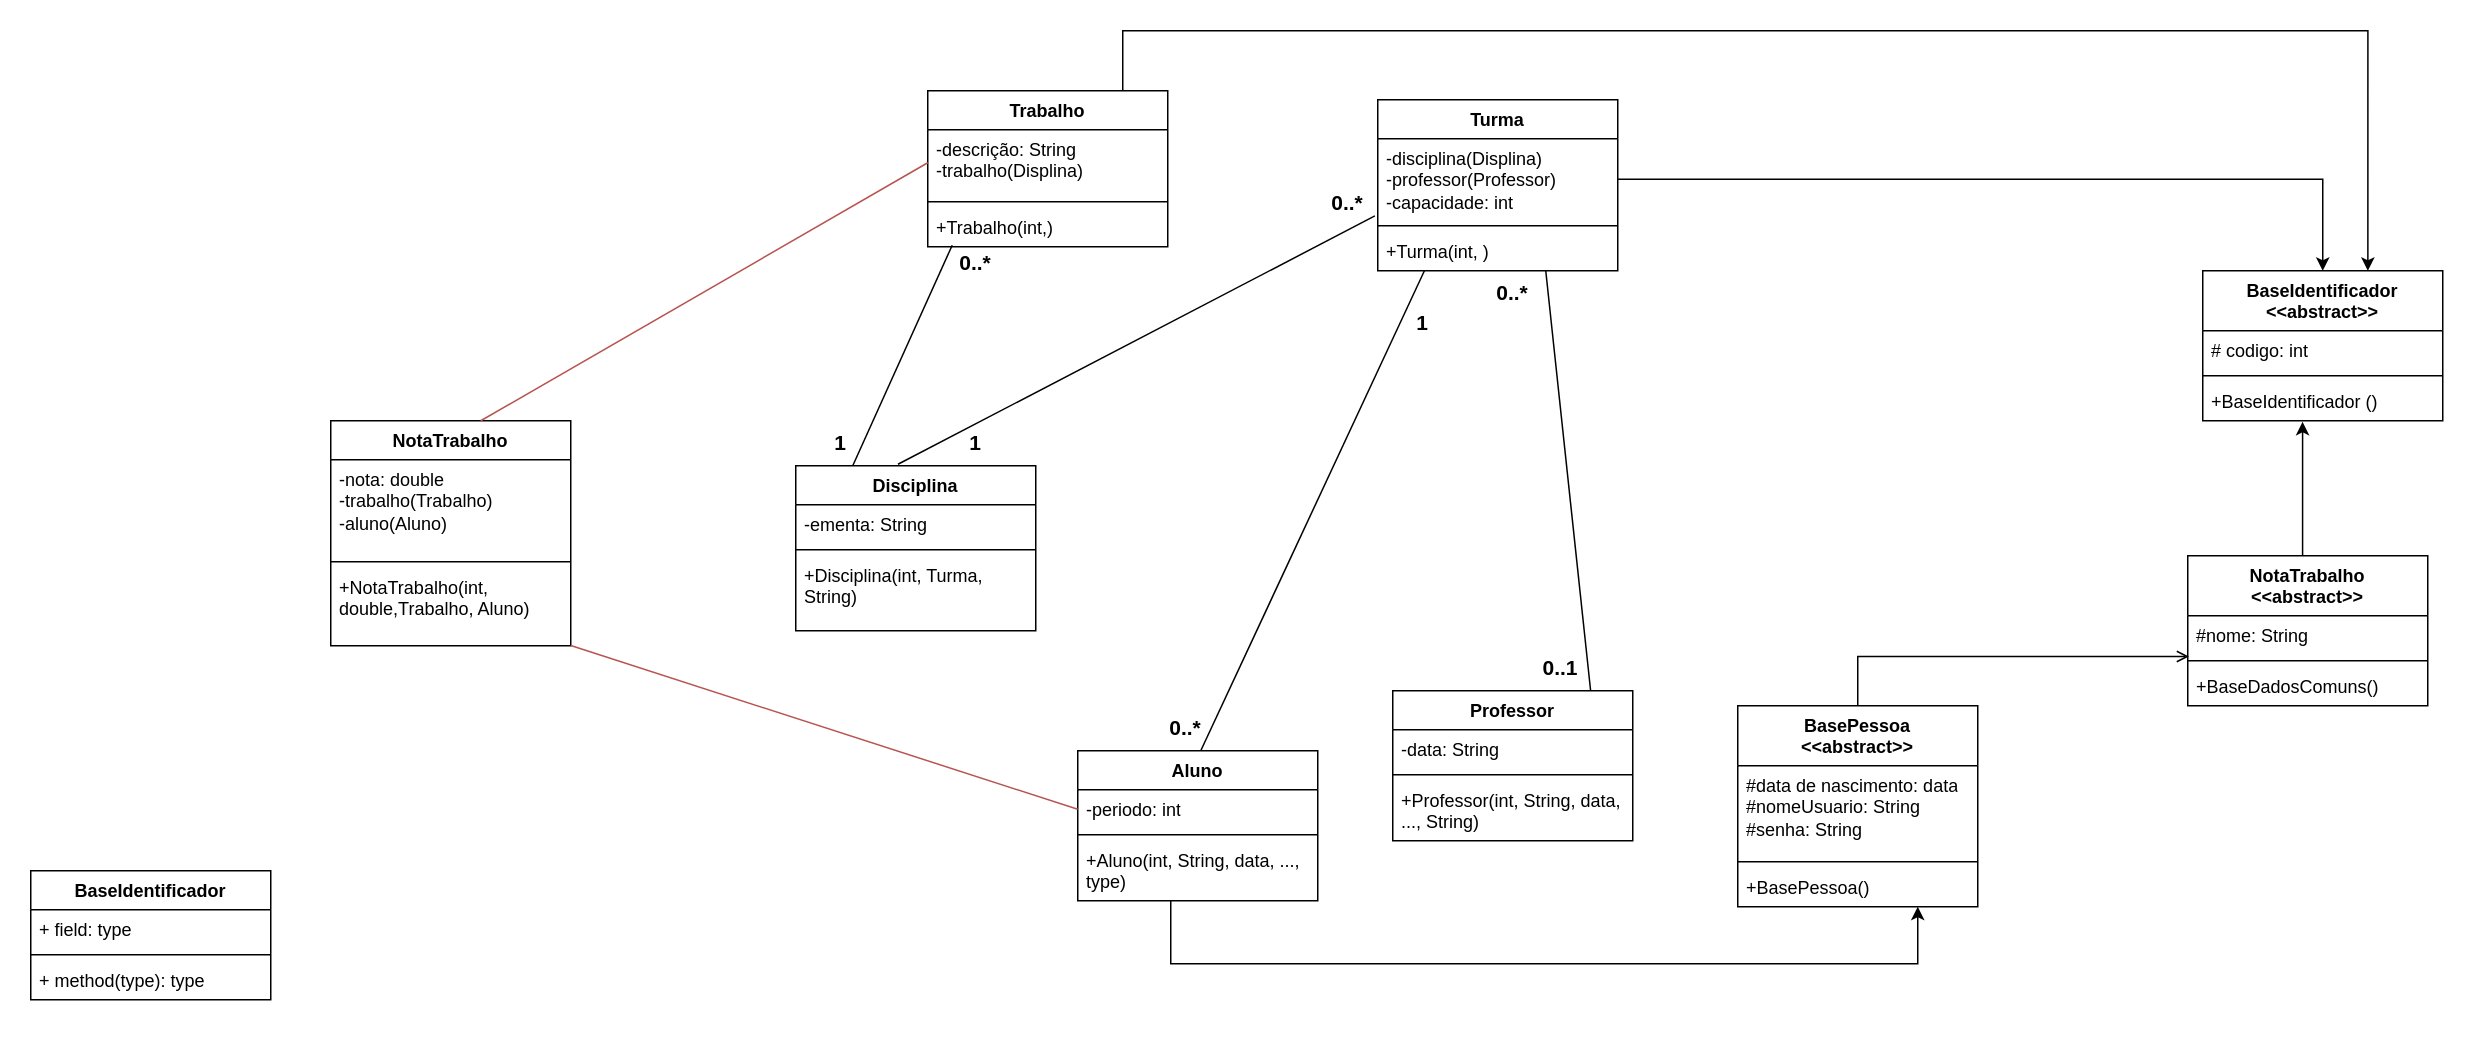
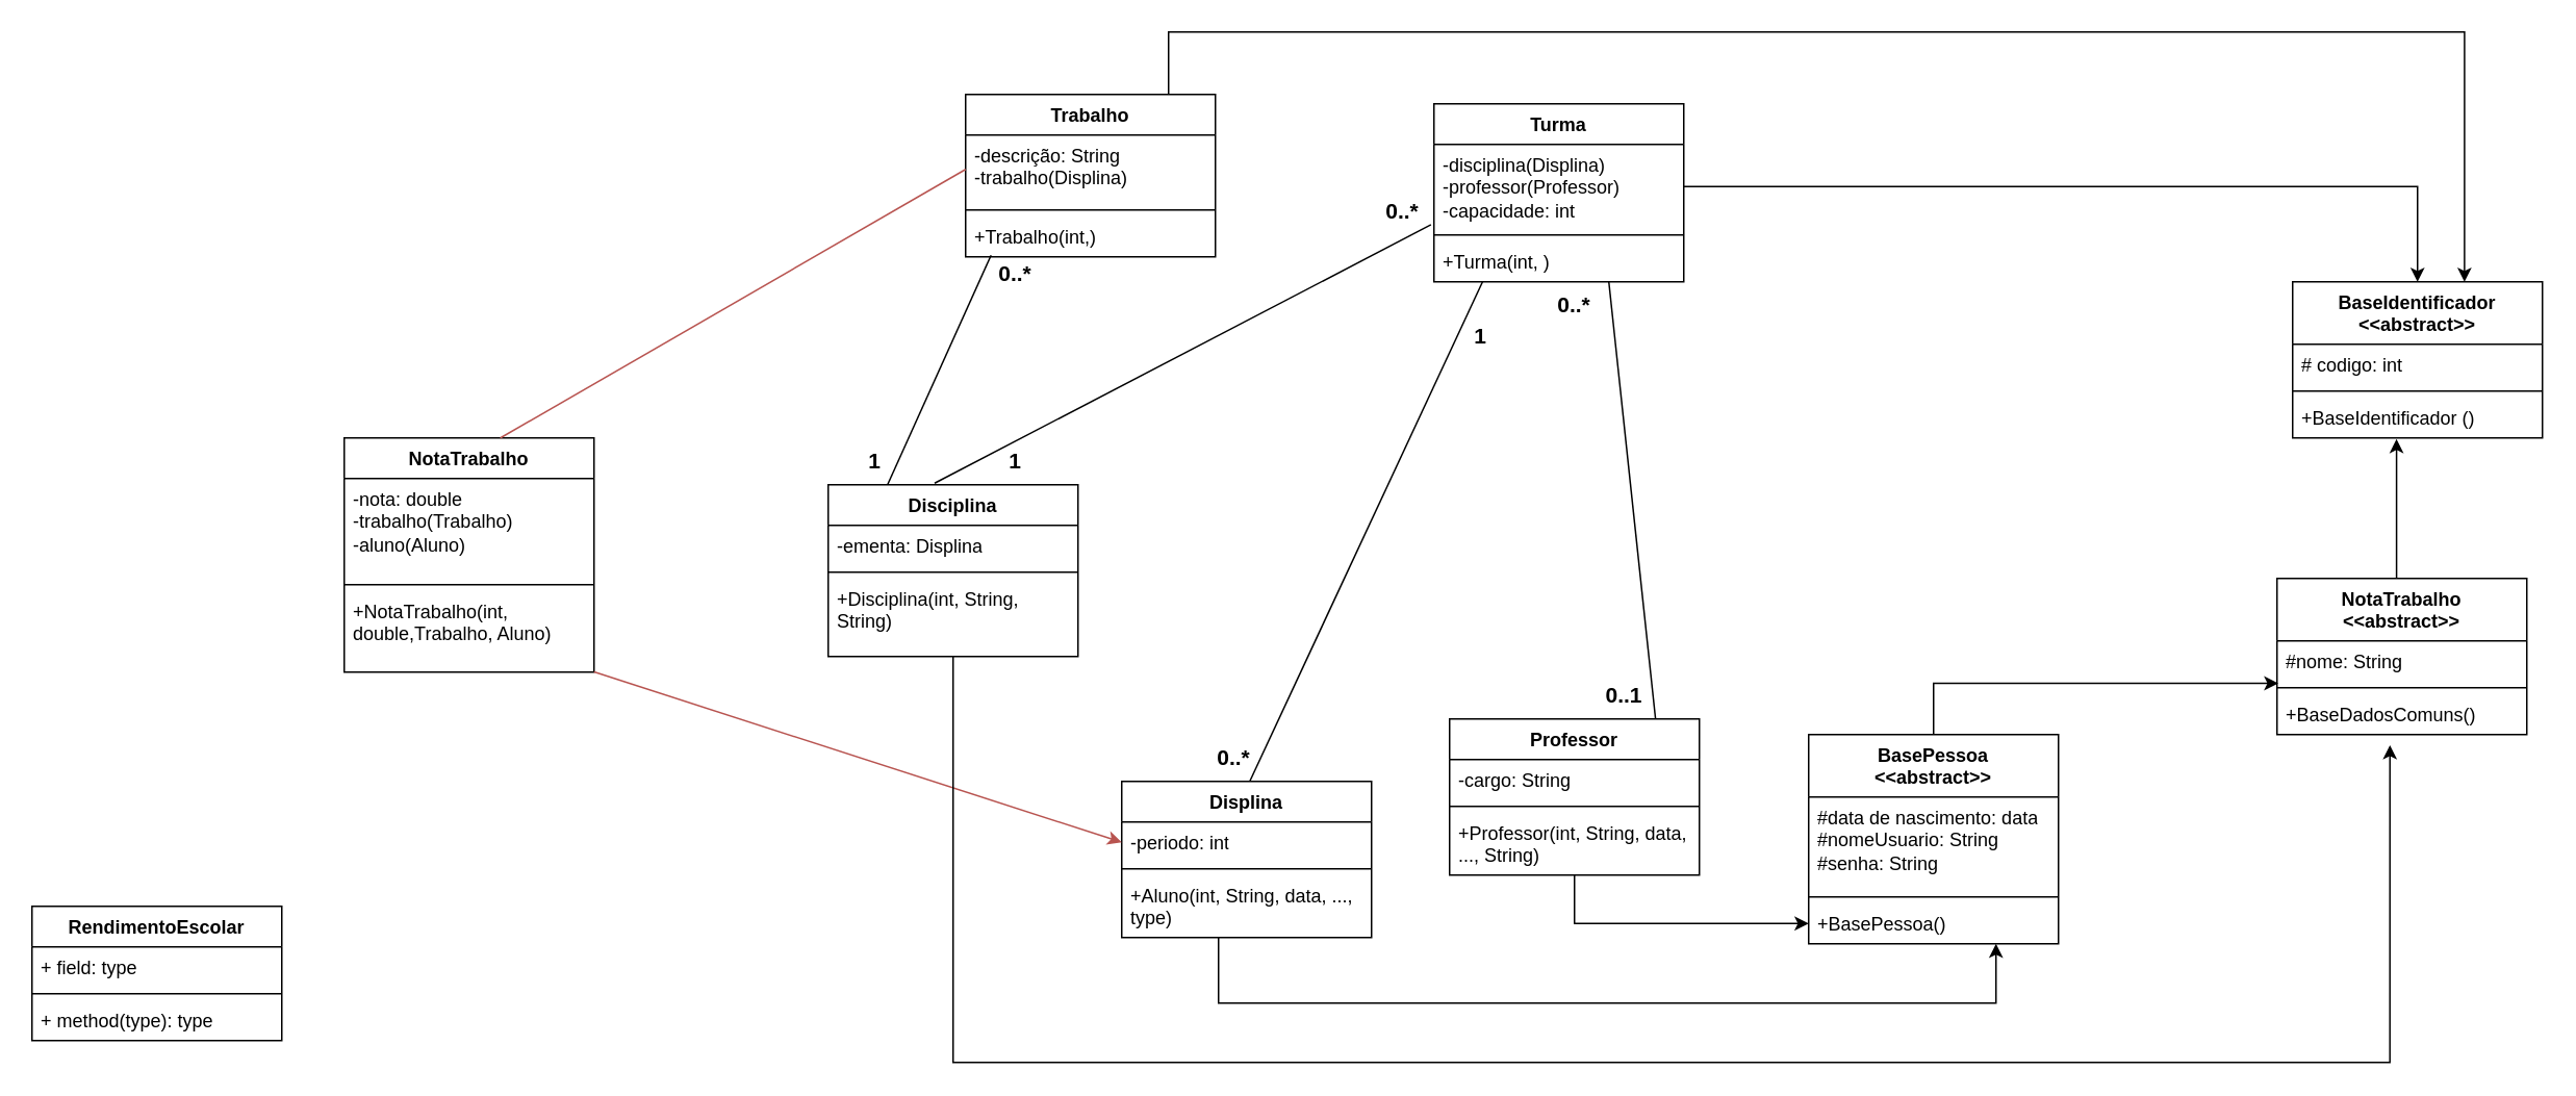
- <mxCell id="21" value="-ementa: String" style="text;strokeColor=none;fillColor=none;align=left;verticalAlign=top;spacingLeft=4;spacingRight=4;overflow=hidden;rotatable=0;points=[[0,0.5],[1,0.5]];portConstraint=eastwest;whiteSpace=wrap;html=1;" vertex="1" parent="20"><mxGeometry y="26" width="160" height="26" as="geometry" /></mxCell>
+ <mxCell id="21" value="-ementa: Displina" style="text;strokeColor=none;fillColor=none;align=left;verticalAlign=top;spacingLeft=4;spacingRight=4;overflow=hidden;rotatable=0;points=[[0,0.5],[1,0.5]];portConstraint=eastwest;whiteSpace=wrap;html=1;" vertex="1" parent="20"><mxGeometry y="26" width="160" height="26" as="geometry" /></mxCell>
- <mxCell id="23" value="+Disciplina(int, Turma, String)" style="text;strokeColor=none;fillColor=none;align=left;verticalAlign=top;spacingLeft=4;spacingRight=4;overflow=hidden;rotatable=0;points=[[0,0.5],[1,0.5]];portConstraint=eastwest;whiteSpace=wrap;html=1;" vertex="1" parent="20"><mxGeometry y="60" width="160" height="50" as="geometry" /></mxCell>
+ <mxCell id="23" value="+Disciplina(int, String, String)" style="text;strokeColor=none;fillColor=none;align=left;verticalAlign=top;spacingLeft=4;spacingRight=4;overflow=hidden;rotatable=0;points=[[0,0.5],[1,0.5]];portConstraint=eastwest;whiteSpace=wrap;html=1;" vertex="1" parent="20"><mxGeometry y="60" width="160" height="50" as="geometry" /></mxCell>
- <mxCell id="37" style="edgeStyle=orthogonalEdgeStyle;rounded=0;orthogonalLoop=1;jettySize=auto;html=1;entryX=0.005;entryY=1.045;entryDx=0;entryDy=0;entryPerimeter=0;endArrow=open;" edge="1" parent="1" source="6" target="25"><mxGeometry relative="1" as="geometry" /></mxCell>
+ <mxCell id="37" style="edgeStyle=orthogonalEdgeStyle;rounded=0;orthogonalLoop=1;jettySize=auto;html=1;entryX=0.005;entryY=1.045;entryDx=0;entryDy=0;entryPerimeter=0;" edge="1" parent="1" source="6" target="25"><mxGeometry relative="1" as="geometry" /></mxCell>
- <mxCell id="17" value="-data: String" style="text;strokeColor=none;fillColor=none;align=left;verticalAlign=top;spacingLeft=4;spacingRight=4;overflow=hidden;rotatable=0;points=[[0,0.5],[1,0.5]];portConstraint=eastwest;whiteSpace=wrap;html=1;" vertex="1" parent="16"><mxGeometry y="26" width="160" height="26" as="geometry" /></mxCell>
+ <mxCell id="17" value="-cargo: String" style="text;strokeColor=none;fillColor=none;align=left;verticalAlign=top;spacingLeft=4;spacingRight=4;overflow=hidden;rotatable=0;points=[[0,0.5],[1,0.5]];portConstraint=eastwest;whiteSpace=wrap;html=1;" vertex="1" parent="16"><mxGeometry y="26" width="160" height="26" as="geometry" /></mxCell>
- <mxCell id="11" value="Aluno" style="swimlane;fontStyle=1;align=center;verticalAlign=top;childLayout=stackLayout;horizontal=1;startSize=26;horizontalStack=0;resizeParent=1;resizeParentMax=0;resizeLast=0;collapsible=1;marginBottom=0;whiteSpace=wrap;html=1;" vertex="1" parent="1"><mxGeometry x="718" y="500" width="160" height="100" as="geometry" /></mxCell>
+ <mxCell id="11" value="Displina" style="swimlane;fontStyle=1;align=center;verticalAlign=top;childLayout=stackLayout;horizontal=1;startSize=26;horizontalStack=0;resizeParent=1;resizeParentMax=0;resizeLast=0;collapsible=1;marginBottom=0;whiteSpace=wrap;html=1;" vertex="1" parent="1"><mxGeometry x="718" y="500" width="160" height="100" as="geometry" /></mxCell>
- <mxCell id="56" value="" style="endArrow=none;html=1;rounded=0;entryX=0;entryY=0.5;entryDx=0;entryDy=0;fillColor=#f8cecc;strokeColor=#b85450;" edge="1" parent="1" source="55" target="12"><mxGeometry width="50" height="50" relative="1" as="geometry"><mxPoint x="590" y="600" as="sourcePoint" /><mxPoint x="640" y="550" as="targetPoint" /></mxGeometry></mxCell>
+ <mxCell id="56" value="" style="endArrow=classic;html=1;rounded=0;entryX=0;entryY=0.5;entryDx=0;entryDy=0;fillColor=#f8cecc;strokeColor=#b85450;" edge="1" parent="1" source="55" target="12"><mxGeometry width="50" height="50" relative="1" as="geometry"><mxPoint x="590" y="600" as="sourcePoint" /><mxPoint x="640" y="550" as="targetPoint" /></mxGeometry></mxCell>
+ <mxCell id="15" style="edgeStyle=orthogonalEdgeStyle;rounded=0;orthogonalLoop=1;jettySize=auto;html=1;entryX=0;entryY=0.5;entryDx=0;entryDy=0;" edge="1" parent="1" source="16" target="9"><mxGeometry relative="1" as="geometry" /></mxCell>
- <mxCell id="59" value="BaseIdentificador" style="swimlane;fontStyle=1;align=center;verticalAlign=top;childLayout=stackLayout;horizontal=1;startSize=26;horizontalStack=0;resizeParent=1;resizeParentMax=0;resizeLast=0;collapsible=1;marginBottom=0;whiteSpace=wrap;html=1;" vertex="1" parent="1"><mxGeometry x="20" y="580" width="160" height="86" as="geometry" /></mxCell>
+ <mxCell id="59" value="RendimentoEscolar" style="swimlane;fontStyle=1;align=center;verticalAlign=top;childLayout=stackLayout;horizontal=1;startSize=26;horizontalStack=0;resizeParent=1;resizeParentMax=0;resizeLast=0;collapsible=1;marginBottom=0;whiteSpace=wrap;html=1;" vertex="1" parent="1"><mxGeometry x="20" y="580" width="160" height="86" as="geometry" /></mxCell>
+ <mxCell id="58" style="edgeStyle=orthogonalEdgeStyle;rounded=0;orthogonalLoop=1;jettySize=auto;html=1;entryX=0.452;entryY=1.262;entryDx=0;entryDy=0;entryPerimeter=0;" edge="1" parent="1" source="20" target="27"><mxGeometry relative="1" as="geometry"><Array as="points"><mxPoint x="610" y="680" /><mxPoint x="1530" y="680" /></Array></mxGeometry></mxCell>
